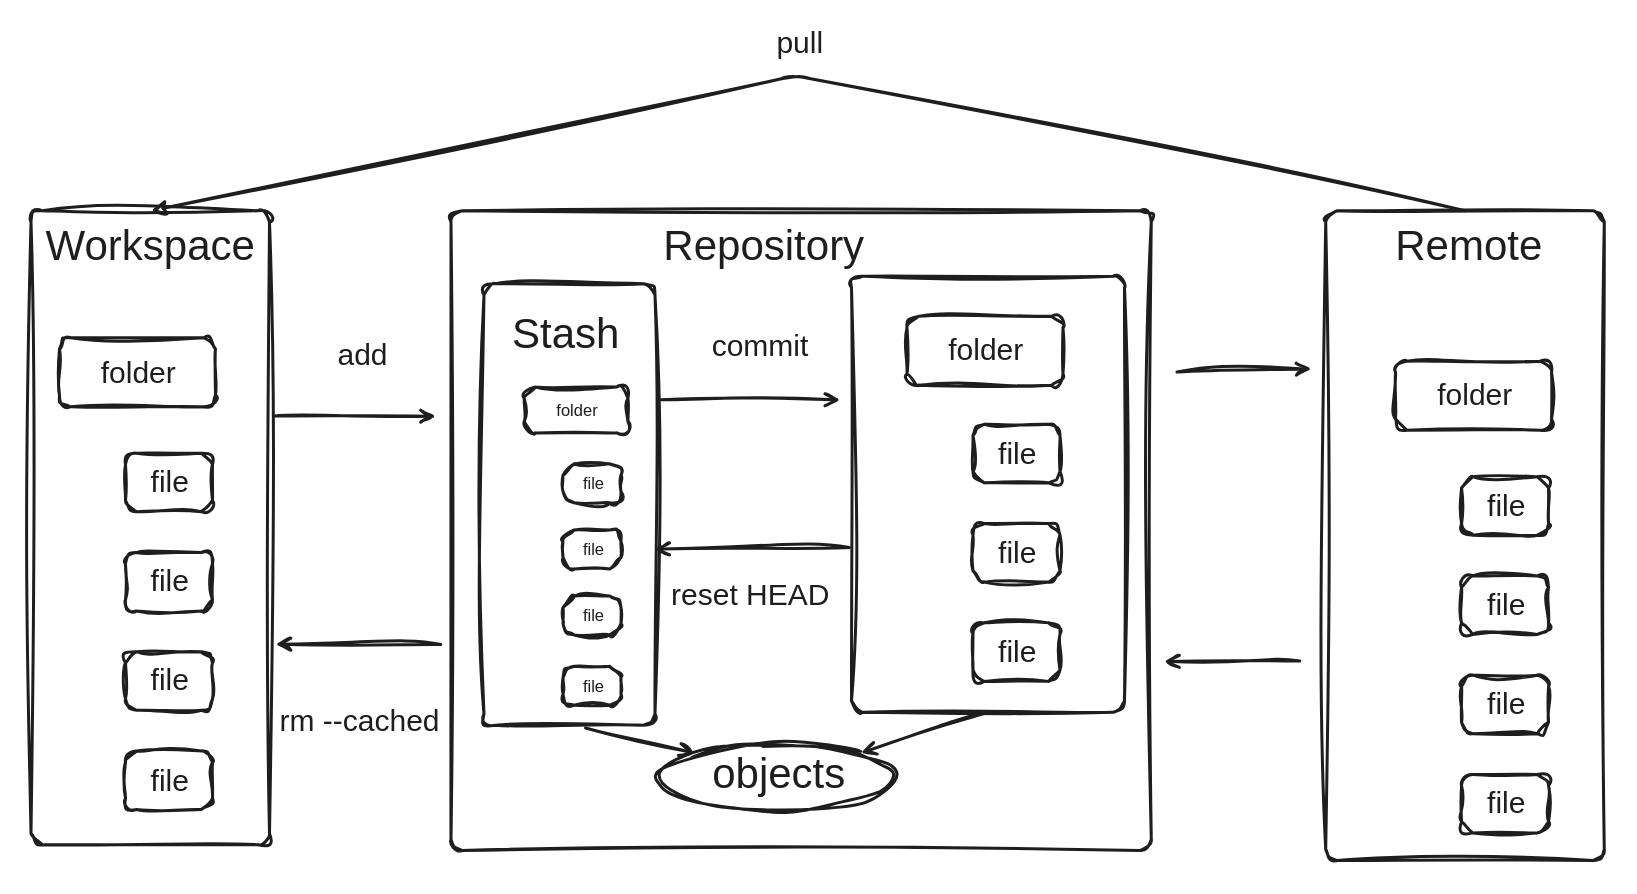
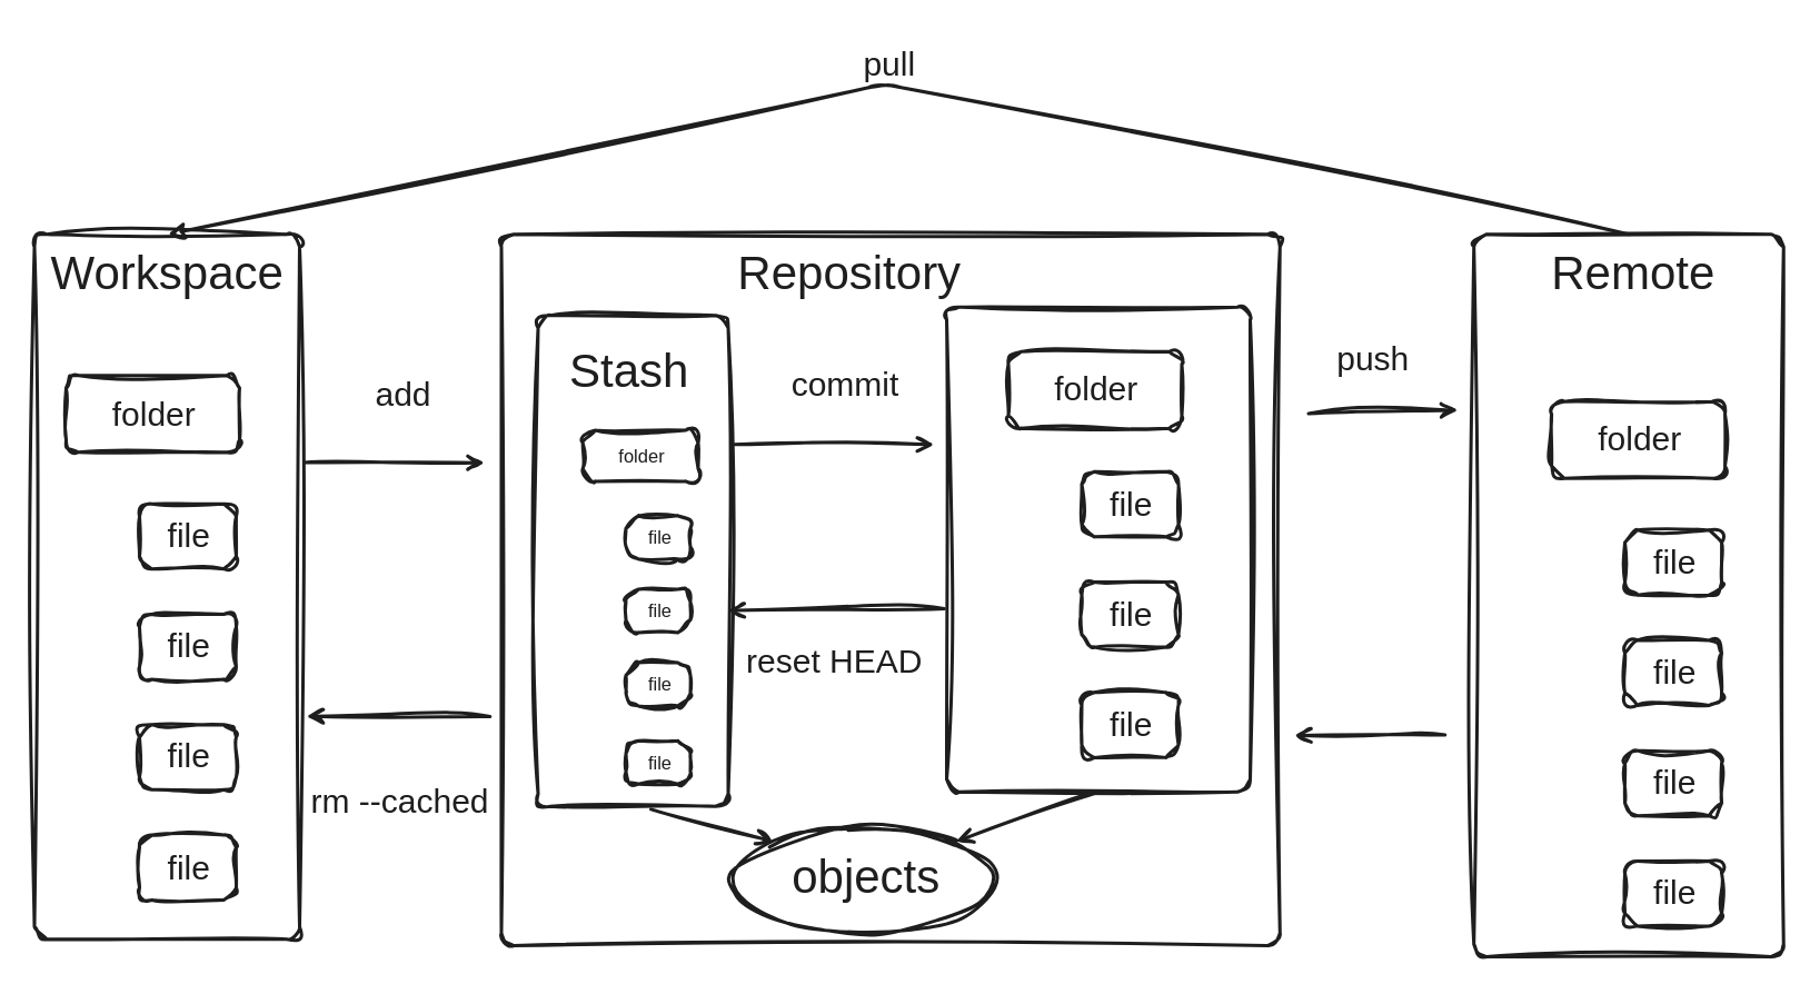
- <mxCell id="36" value="&lt;div style='width: 38.088px;height:auto;word-break: break-word;line-height:1em;'&gt;&lt;div align=&quot;center&quot;&gt;&lt;span style=&quot;font-family: Arial; font-size: 20px; line-height: 0;&quot;&gt;&lt;span style=&quot; line-height: 0;&quot;&gt;&lt;span style=&quot;color: #1e1e1e; font-size: 20px; line-height: 16.5px;&quot;&gt;pull&lt;/span&gt;&lt;br&gt;&lt;/span&gt;&lt;/span&gt;&lt;/div&gt;&lt;/div&gt;" style="text;html=1;nl2Br=0;html=1;nl2Br=0;verticalAlign=top;align=center;spacingLeft=0.0;spacingRight=0;spacingTop=-7.0;spacingBottom=0;whiteSpace=wrap;gliffyId=56;sketch=1;curveFitting=1;jiggle=2;" vertex="1" parent="1"><mxGeometry x="514.39" y="20" width="38.09" height="25" as="geometry" /></mxCell>
+ <mxCell id="36" value="&lt;div style='width: 38.088px;height:auto;word-break: break-word;line-height:1em;'&gt;&lt;div align=&quot;center&quot;&gt;&lt;span style=&quot;font-family: Arial; font-size: 20px; line-height: 0;&quot;&gt;&lt;span style=&quot; line-height: 0;&quot;&gt;&lt;span style=&quot;color: #1e1e1e; font-size: 20px; line-height: 16.5px;&quot;&gt;pull&lt;/span&gt;&lt;br&gt;&lt;/span&gt;&lt;/span&gt;&lt;/div&gt;&lt;/div&gt;" style="text;html=1;nl2Br=0;html=1;nl2Br=0;verticalAlign=top;align=center;spacingLeft=0.0;spacingRight=0;spacingTop=-7.0;spacingBottom=0;whiteSpace=wrap;gliffyId=56;sketch=1;curveFitting=1;jiggle=2;" vertex="1" parent="1"><mxGeometry x="514.39" y="30" width="38.09" height="25" as="geometry" /></mxCell>
+ <mxCell id="33" value="&lt;div style='width: 50.352px;height:auto;word-break: break-word;line-height:1em;'&gt;&lt;div align=&quot;center&quot;&gt;&lt;span style=&quot;font-family: Arial; font-size: 20px; line-height: 0;&quot;&gt;&lt;span style=&quot; line-height: 0;&quot;&gt;&lt;span style=&quot;color: #1e1e1e; font-size: 20px; line-height: 16.5px;&quot;&gt;push&lt;/span&gt;&lt;br&gt;&lt;/span&gt;&lt;/span&gt;&lt;/div&gt;&lt;/div&gt;" style="text;html=1;nl2Br=0;html=1;nl2Br=0;verticalAlign=top;align=center;spacingLeft=0.0;spacingRight=0;spacingTop=-7.0;spacingBottom=0;whiteSpace=wrap;gliffyId=51;sketch=1;curveFitting=1;jiggle=2;" vertex="1" parent="1"><mxGeometry x="798.231" y="206.664" width="50.352" height="25" as="geometry" /></mxCell>
- <mxCell id="34" value="&lt;div style='width: 151.714px;height:auto;word-break: break-word;line-height:1em;'&gt;&lt;div align=&quot;center&quot;&gt;&lt;span style=&quot;font-family: Arial; font-size: 28px; line-height: 0;&quot;&gt;&lt;span style=&quot; line-height: 0;&quot;&gt;&lt;span style=&quot;color: #1e1e1e; font-size: 28px; line-height: 16.5px;&quot;&gt;objects&lt;/span&gt;&lt;br&gt;&lt;/span&gt;&lt;/span&gt;&lt;/div&gt;&lt;/div&gt;" style="shape=ellipse;perimeter=ellipsePerimeter;shadow=0;strokeWidth=2;fillColor=none;pointerEvents=0;strokeColor=#1e1e1e;opacity=100.0;dashed=1;fixDash=1;dashPattern=;html=1;nl2Br=0;verticalAlign=middle;align=center;spacingLeft=2.0;spacingRight=0;whiteSpace=wrap;gliffyId=53;sketch=1;curveFitting=1;jiggle=2;" vertex="1" parent="1"><mxGeometry x="439.952" y="494.807" width="155.714" height="45" as="geometry" /></mxCell>
+ <mxCell id="34" value="&lt;div style='width: 151.714px;height:auto;word-break: break-word;line-height:1em;'&gt;&lt;div align=&quot;center&quot;&gt;&lt;span style=&quot;font-family: Arial; font-size: 28px; line-height: 0;&quot;&gt;&lt;span style=&quot; line-height: 0;&quot;&gt;&lt;span style=&quot;color: #1e1e1e; font-size: 28px; line-height: 16.5px;&quot;&gt;objects&lt;/span&gt;&lt;br&gt;&lt;/span&gt;&lt;/span&gt;&lt;/div&gt;&lt;/div&gt;" style="shape=ellipse;perimeter=ellipsePerimeter;shadow=0;strokeWidth=2;fillColor=none;pointerEvents=0;strokeColor=#1e1e1e;opacity=100.0;dashed=1;fixDash=1;dashPattern=;html=1;nl2Br=0;verticalAlign=middle;align=center;spacingLeft=2.0;spacingRight=0;whiteSpace=wrap;gliffyId=53;sketch=1;curveFitting=1;jiggle=2;" vertex="1" parent="1"><mxGeometry x="439.952" y="494.807" width="155.714" height="64" as="geometry" /></mxCell>
